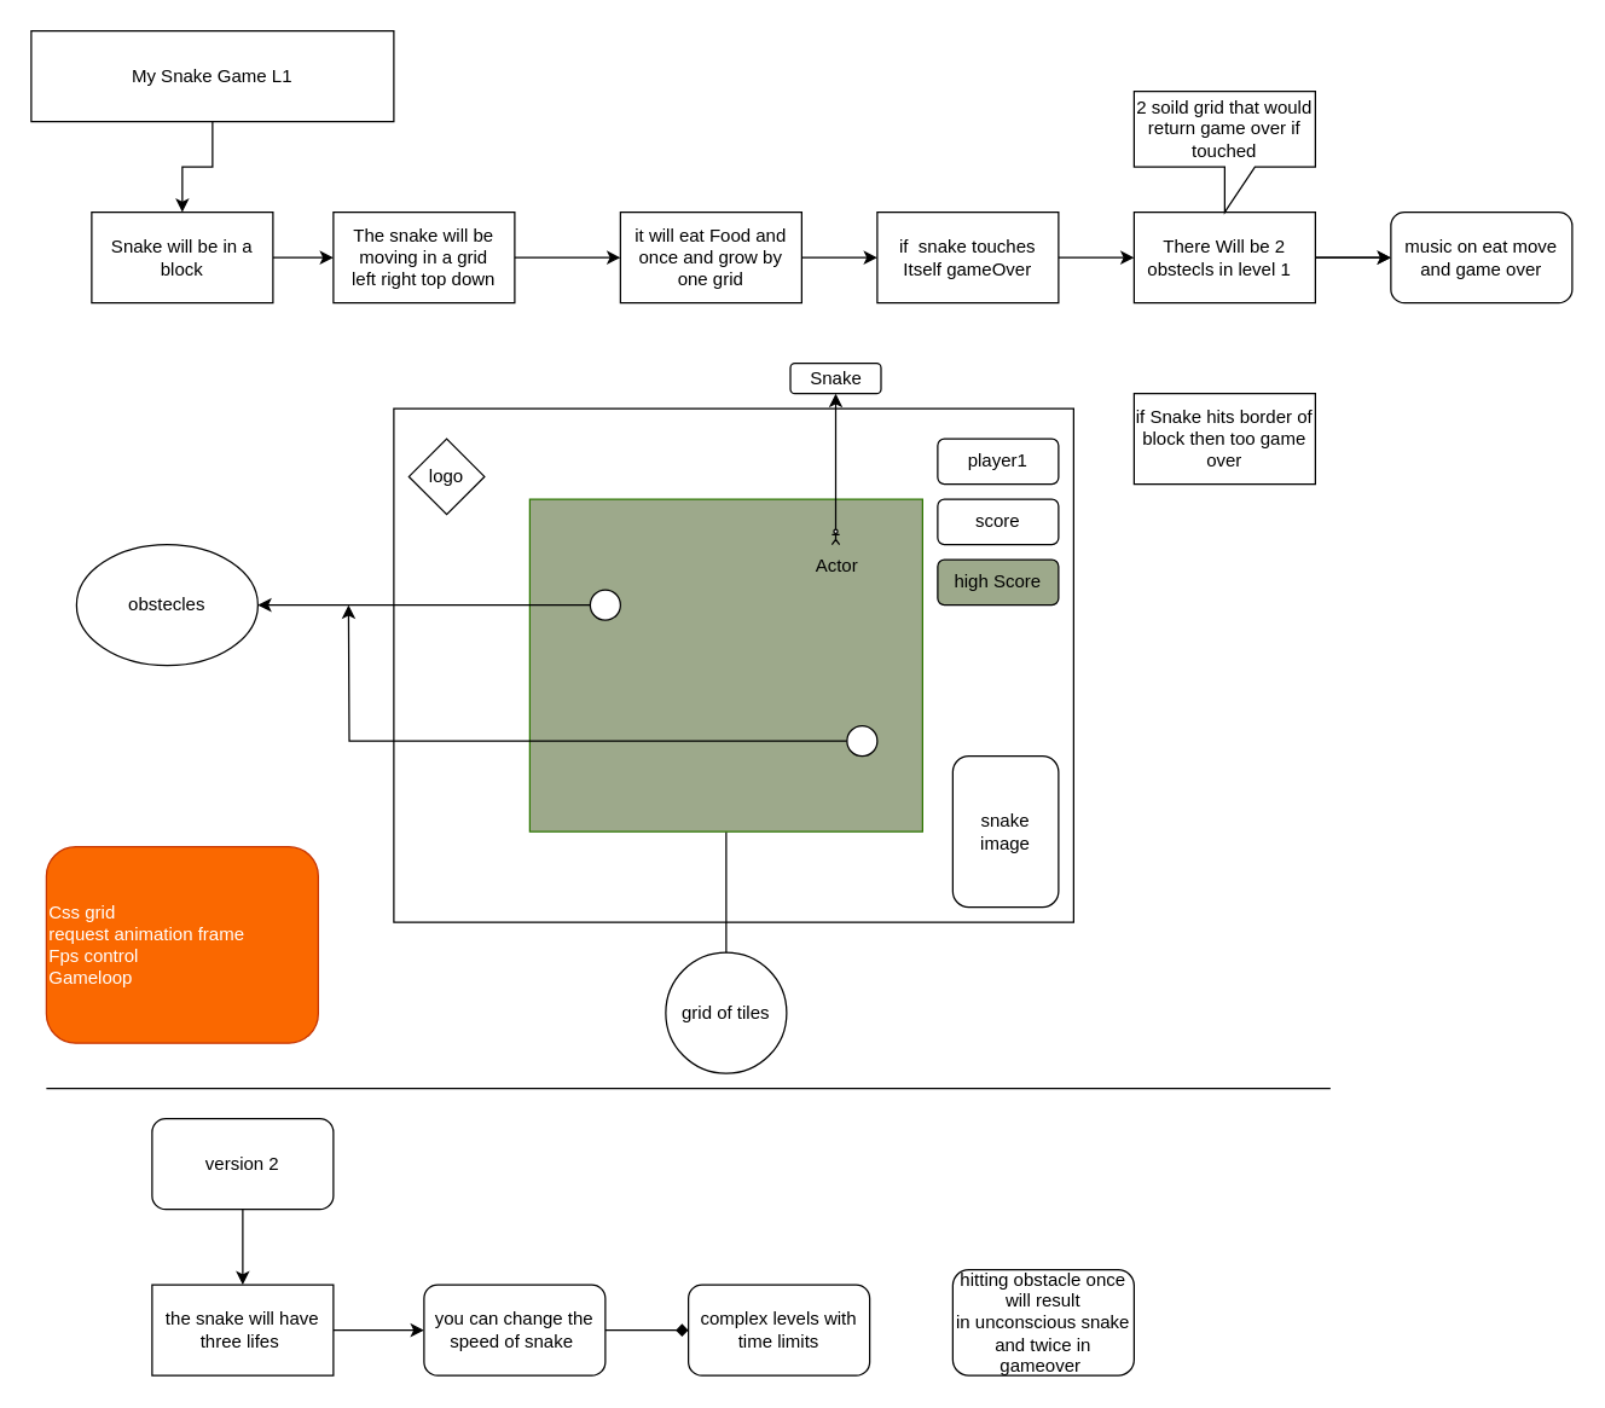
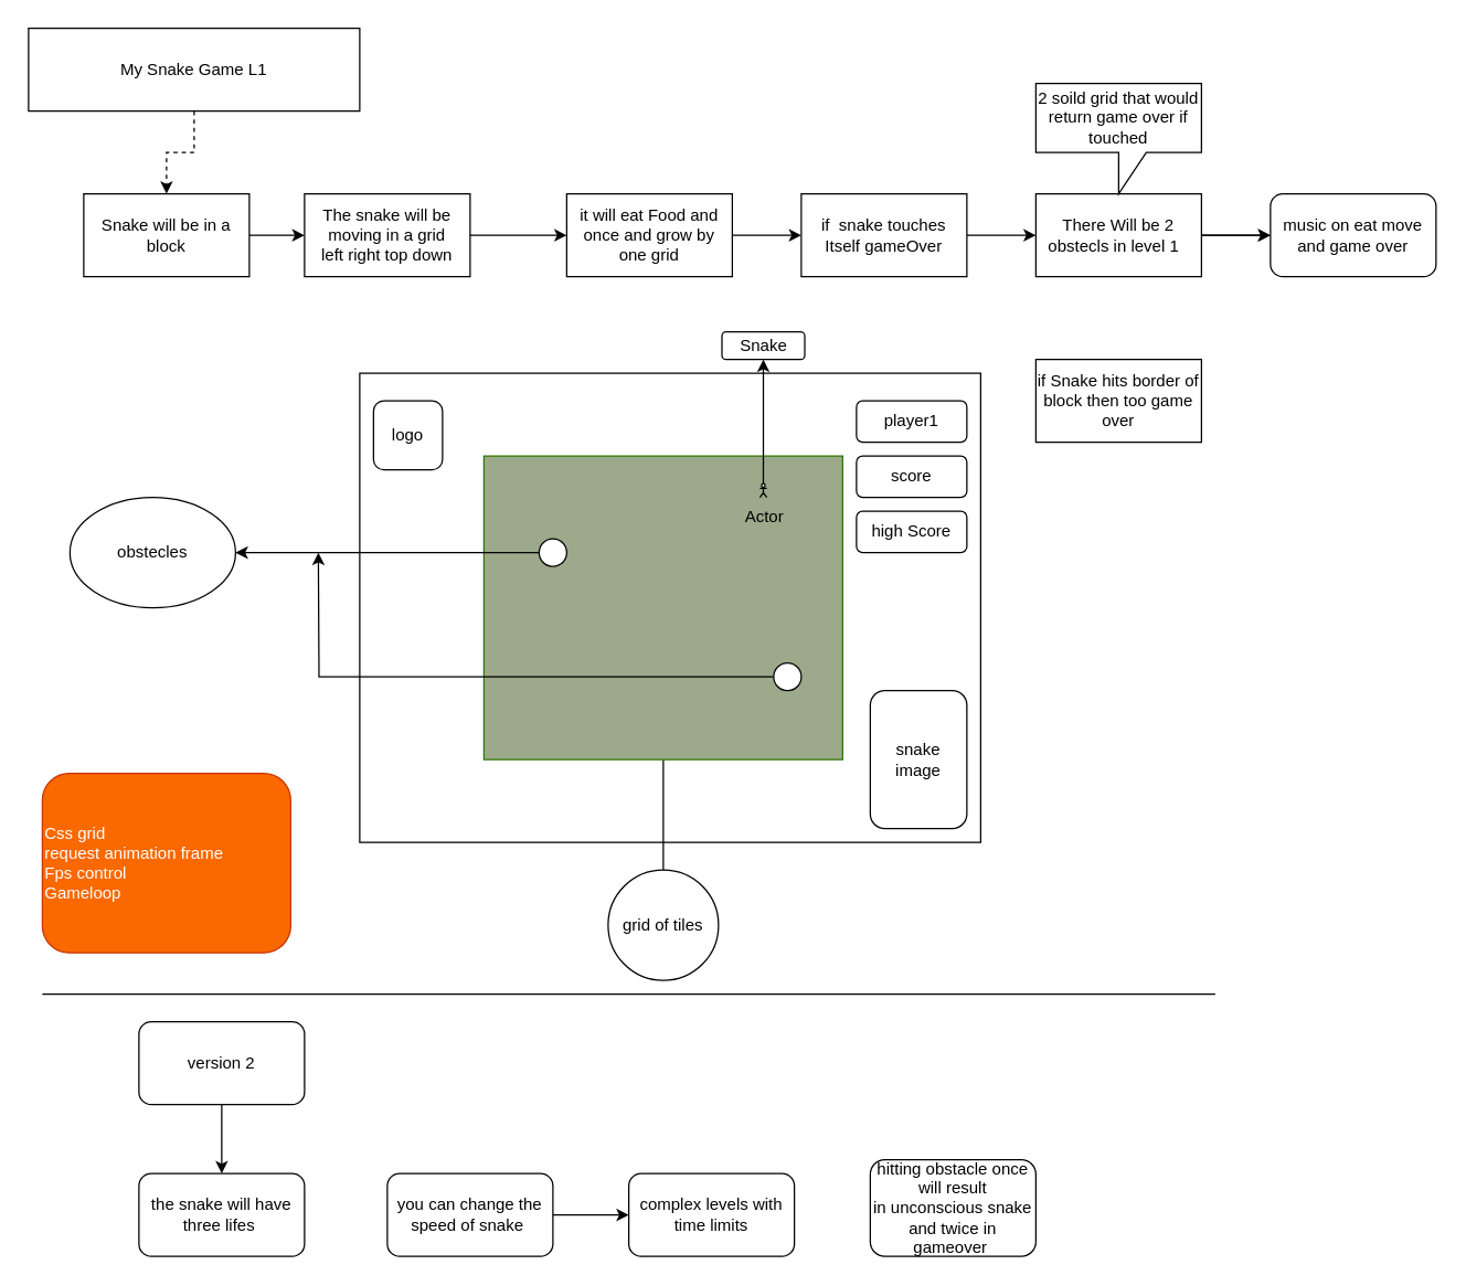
- <mxCell id="2" style="edgeStyle=orthogonalEdgeStyle;rounded=0;orthogonalLoop=1;jettySize=auto;html=1;entryX=0.5;entryY=0;entryDx=0;entryDy=0;" parent="1" source="3" target="5" edge="1"><mxGeometry relative="1" as="geometry" /></mxCell>
+ <mxCell id="2" style="edgeStyle=orthogonalEdgeStyle;rounded=0;orthogonalLoop=1;jettySize=auto;html=1;entryX=0.5;entryY=0;entryDx=0;entryDy=0;dashed=1;" parent="1" source="3" target="5" edge="1"><mxGeometry relative="1" as="geometry" /></mxCell>
- <mxCell id="23" value="logo" style="rhombus;whiteSpace=wrap;html=1;" parent="1" vertex="1"><mxGeometry x="270" y="290" width="50" height="50" as="geometry" /></mxCell>
+ <mxCell id="23" value="logo" style="rounded=1;whiteSpace=wrap;html=1;" parent="1" vertex="1"><mxGeometry x="270" y="290" width="50" height="50" as="geometry" /></mxCell>
- <mxCell id="22" value="high Score" style="rounded=1;whiteSpace=wrap;html=1;fillColor=#9da98b;" parent="1" vertex="1"><mxGeometry x="620" y="370" width="80" height="30" as="geometry" /></mxCell>
+ <mxCell id="22" value="high Score" style="rounded=1;whiteSpace=wrap;html=1;" parent="1" vertex="1"><mxGeometry x="620" y="370" width="80" height="30" as="geometry" /></mxCell>
- <mxCell id="38" value="the snake will have three lifes&amp;nbsp;" style="whiteSpace=wrap;html=1;rounded=0;" parent="1" vertex="1"><mxGeometry x="100" y="850" width="120" height="60" as="geometry" /></mxCell>
+ <mxCell id="38" value="the snake will have three lifes&amp;nbsp;" style="rounded=1;whiteSpace=wrap;html=1;" parent="1" vertex="1"><mxGeometry x="100" y="850" width="120" height="60" as="geometry" /></mxCell>
- <mxCell id="37" style="edgeStyle=orthogonalEdgeStyle;rounded=0;orthogonalLoop=1;jettySize=auto;html=1;entryX=0;entryY=0.5;entryDx=0;entryDy=0;" parent="1" source="38" target="40" edge="1"><mxGeometry relative="1" as="geometry" /></mxCell>
- <mxCell id="39" style="edgeStyle=orthogonalEdgeStyle;rounded=0;orthogonalLoop=1;jettySize=auto;html=1;entryX=0;entryY=0.5;entryDx=0;entryDy=0;endArrow=diamond;" parent="1" source="40" target="41" edge="1"><mxGeometry relative="1" as="geometry" /></mxCell>
+ <mxCell id="39" style="edgeStyle=orthogonalEdgeStyle;rounded=0;orthogonalLoop=1;jettySize=auto;html=1;entryX=0;entryY=0.5;entryDx=0;entryDy=0;" parent="1" source="40" target="41" edge="1"><mxGeometry relative="1" as="geometry" /></mxCell>
